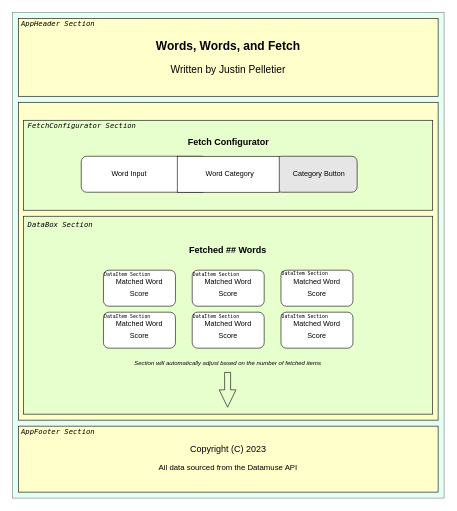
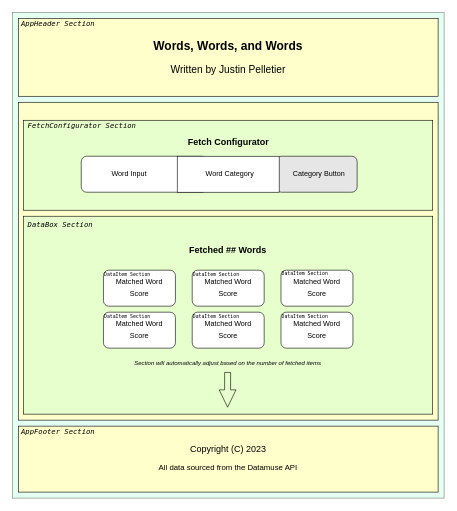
- <mxCell id="49" value="&lt;b&gt;Words, Words, and Fetch&lt;/b&gt;" style="text;html=1;strokeColor=none;fillColor=none;align=center;verticalAlign=middle;whiteSpace=wrap;rounded=0;fontSize=20;" vertex="1" parent="46"><mxGeometry x="220" y="30" width="260" height="30" as="geometry" /></mxCell>
+ <mxCell id="49" value="&lt;b&gt;Words, Words, and Words&lt;/b&gt;" style="text;html=1;strokeColor=none;fillColor=none;align=center;verticalAlign=middle;whiteSpace=wrap;rounded=0;fontSize=20;" vertex="1" parent="46"><mxGeometry x="220" y="30" width="260" height="30" as="geometry" /></mxCell>
